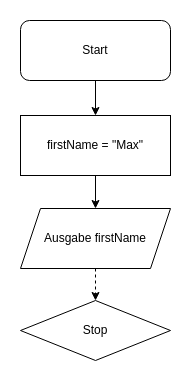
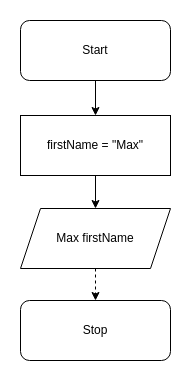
- <mxCell id="8" value="Ausgabe firstName" style="shape=parallelogram;perimeter=parallelogramPerimeter;whiteSpace=wrap;html=1;fixedSize=1;" vertex="1" parent="1"><mxGeometry x="20" y="208" width="150" height="60" as="geometry" /></mxCell>
+ <mxCell id="8" value="Max firstName" style="shape=parallelogram;perimeter=parallelogramPerimeter;whiteSpace=wrap;html=1;fixedSize=1;" vertex="1" parent="1"><mxGeometry x="20" y="208" width="150" height="60" as="geometry" /></mxCell>
- <mxCell id="4" value="Stop" style="rhombus;whiteSpace=wrap;html=1;" vertex="1" parent="1"><mxGeometry x="20" y="300" width="150" height="60" as="geometry" /></mxCell>
+ <mxCell id="4" value="Stop" style="rounded=1;whiteSpace=wrap;html=1;" vertex="1" parent="1"><mxGeometry x="20" y="300" width="150" height="60" as="geometry" /></mxCell>
